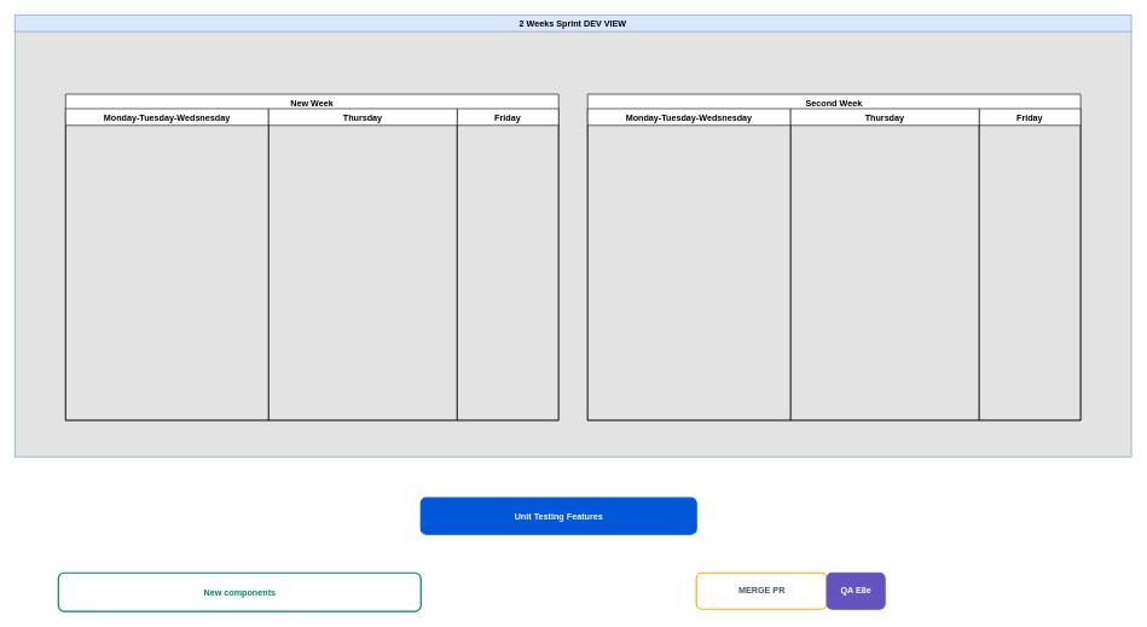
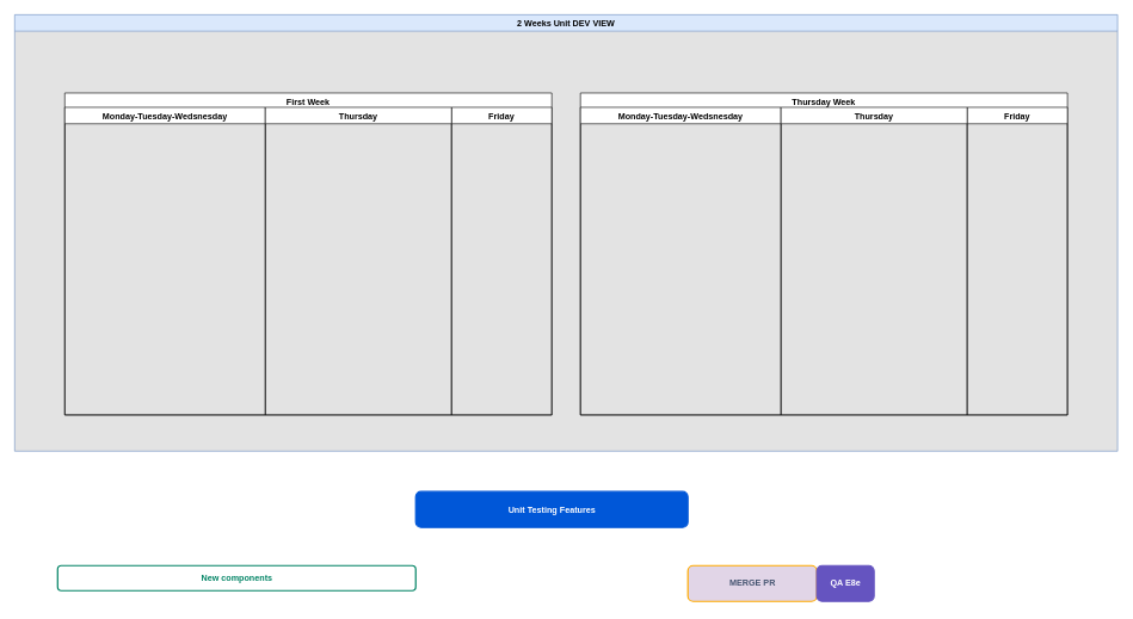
- <mxCell id="2" value="2 Weeks Sprint DEV VIEW" style="swimlane;fillColor=#dae8fc;strokeColor=#6c8ebf;swimlaneFillColor=#E3E3E3;" vertex="1" parent="1"><mxGeometry x="20" y="20" width="1540" height="610" as="geometry" /></mxCell>
+ <mxCell id="2" value="2 Weeks Unit DEV VIEW" style="swimlane;fillColor=#dae8fc;strokeColor=#6c8ebf;swimlaneFillColor=#E3E3E3;" vertex="1" parent="1"><mxGeometry x="20" y="20" width="1540" height="610" as="geometry" /></mxCell>
- <mxCell id="3" value="New Week" style="swimlane;resizable=0;" vertex="1" parent="2"><mxGeometry x="70" y="109.41" width="680" height="450" as="geometry" /></mxCell>
+ <mxCell id="3" value="First Week" style="swimlane;resizable=0;" vertex="1" parent="2"><mxGeometry x="70" y="109.41" width="680" height="450" as="geometry" /></mxCell>
- <mxCell id="7" value="Second Week" style="swimlane;" vertex="1" parent="2"><mxGeometry x="790" y="109.41" width="680" height="450" as="geometry" /></mxCell>
+ <mxCell id="7" value="Thursday Week" style="swimlane;" vertex="1" parent="2"><mxGeometry x="790" y="109.41" width="680" height="450" as="geometry" /></mxCell>
- <mxCell id="13" value="MERGE PR" style="dashed=0;html=1;rounded=1;strokeColor=#FFAB00;fontSize=12;align=center;fontStyle=1;strokeWidth=2;fontColor=#42526E" vertex="1" parent="1"><mxGeometry x="960" y="790" width="180" height="50" as="geometry" /></mxCell>
+ <mxCell id="13" value="MERGE PR" style="dashed=0;html=1;rounded=1;strokeColor=#FFAB00;fontSize=12;align=center;fontStyle=1;strokeWidth=2;fontColor=#42526E;fillColor=#e1d5e7;" vertex="1" parent="1"><mxGeometry x="960" y="790" width="180" height="50" as="geometry" /></mxCell>
- <mxCell id="11" value="New components" style="dashed=0;html=1;rounded=1;strokeColor=#008364;fontSize=12;align=center;fontStyle=1;strokeWidth=2;fontColor=#008364" vertex="1" parent="1"><mxGeometry x="80" y="790" width="500" height="53" as="geometry" /></mxCell>
+ <mxCell id="11" value="New components" style="dashed=0;html=1;rounded=1;strokeColor=#008364;fontSize=12;align=center;fontStyle=1;strokeWidth=2;fontColor=#008364" vertex="1" parent="1"><mxGeometry x="80" y="790" width="500" height="35" as="geometry" /></mxCell>
